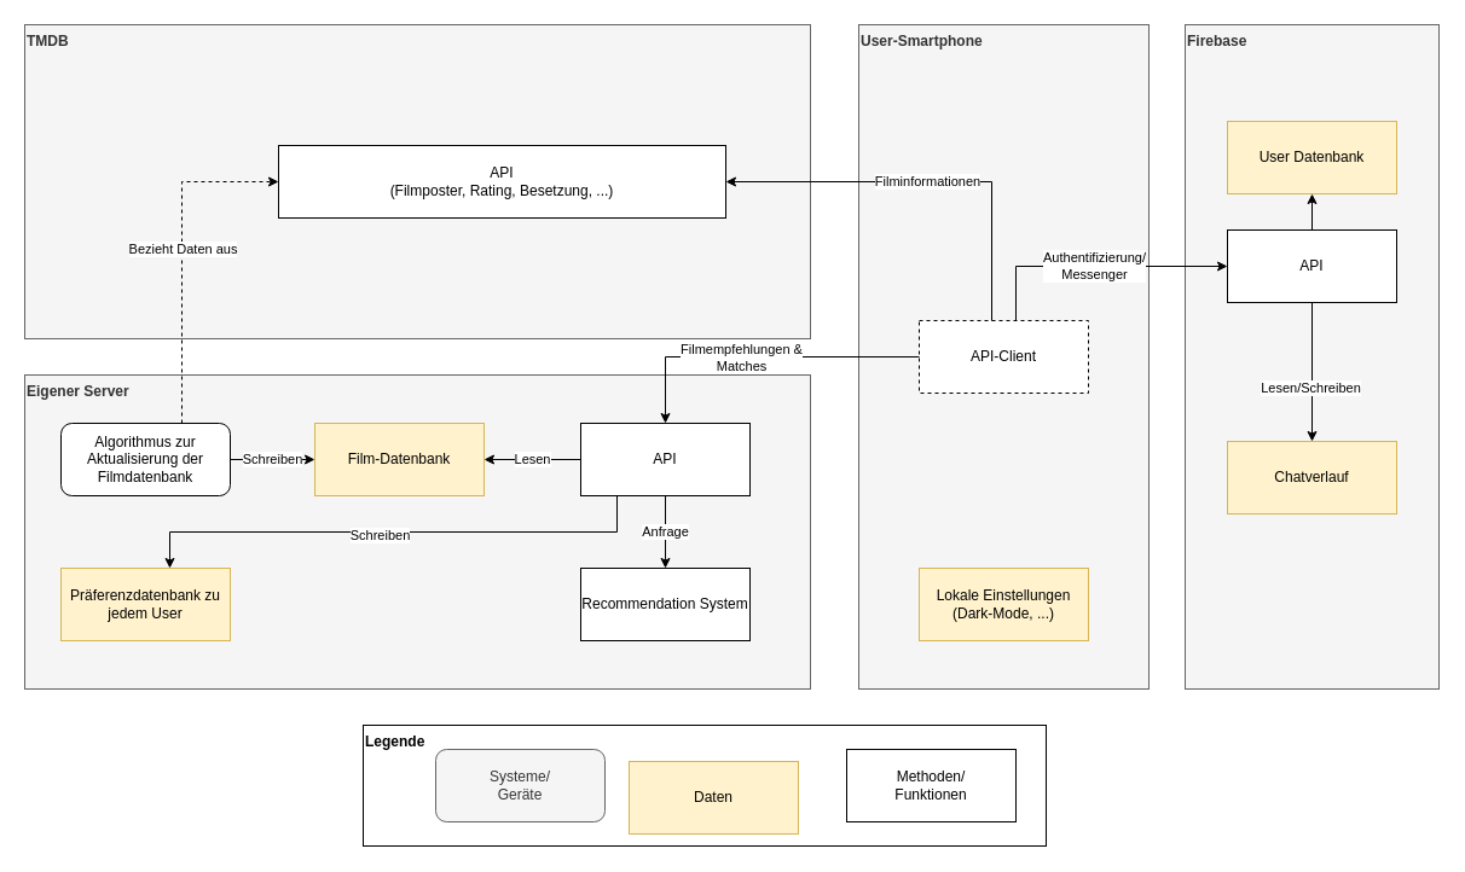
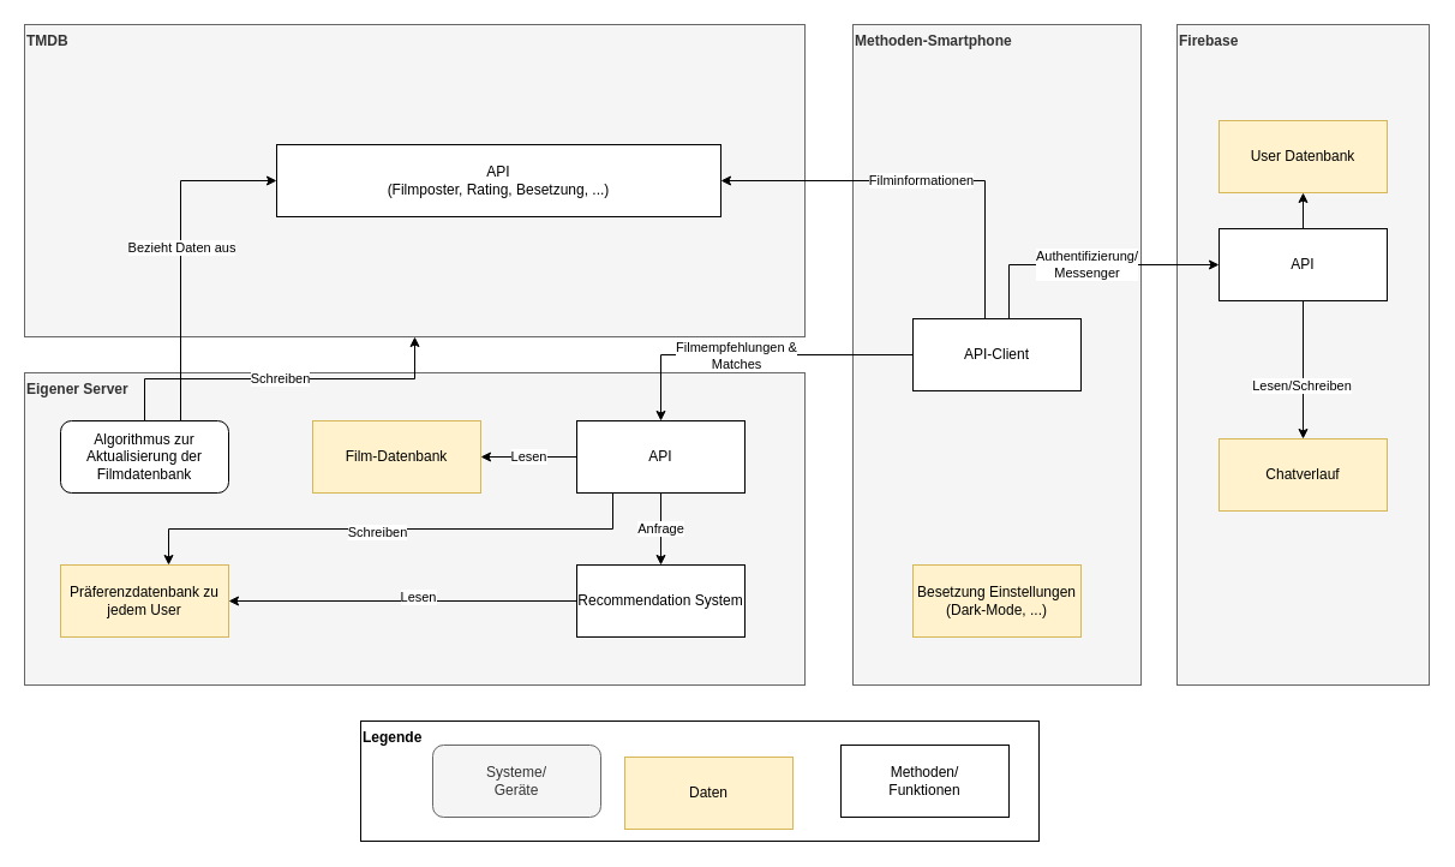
- <mxCell id="4" value="&lt;div&gt;&lt;b&gt;User-Smartphone&lt;br&gt;&lt;/b&gt;&lt;/div&gt;" style="rounded=0;whiteSpace=wrap;html=1;align=left;fillColor=#f5f5f5;strokeColor=#666666;fontColor=#333333;verticalAlign=top;labelPosition=center;verticalLabelPosition=middle;" vertex="1" parent="1"><mxGeometry x="710" y="20" width="240" height="550" as="geometry" /></mxCell>
+ <mxCell id="4" value="&lt;div&gt;&lt;b&gt;Methoden-Smartphone&lt;br&gt;&lt;/b&gt;&lt;/div&gt;" style="rounded=0;whiteSpace=wrap;html=1;align=left;fillColor=#f5f5f5;strokeColor=#666666;fontColor=#333333;verticalAlign=top;labelPosition=center;verticalLabelPosition=middle;" vertex="1" parent="1"><mxGeometry x="710" y="20" width="240" height="550" as="geometry" /></mxCell>
- <mxCell id="21" style="edgeStyle=orthogonalEdgeStyle;rounded=0;orthogonalLoop=1;jettySize=auto;html=1;entryX=0;entryY=0.5;entryDx=0;entryDy=0;startArrow=none;startFill=0;exitX=0.5;exitY=0;exitDx=0;exitDy=0;dashed=1;" edge="1" parent="1" source="36" target="19"><mxGeometry relative="1" as="geometry"><Array as="points"><mxPoint x="150" y="350" /><mxPoint x="150" y="150" /></Array></mxGeometry></mxCell>
+ <mxCell id="21" style="edgeStyle=orthogonalEdgeStyle;rounded=0;orthogonalLoop=1;jettySize=auto;html=1;entryX=0;entryY=0.5;entryDx=0;entryDy=0;startArrow=none;startFill=0;exitX=0.5;exitY=0;exitDx=0;exitDy=0;" edge="1" parent="1" source="36" target="19"><mxGeometry relative="1" as="geometry"><Array as="points"><mxPoint x="150" y="350" /><mxPoint x="150" y="150" /></Array></mxGeometry></mxCell>
- <mxCell id="17" value="API-Client" style="rounded=0;whiteSpace=wrap;html=1;dashed=1;" vertex="1" parent="1"><mxGeometry x="760" y="265" width="140" height="60" as="geometry" /></mxCell>
+ <mxCell id="17" value="API-Client" style="rounded=0;whiteSpace=wrap;html=1;" vertex="1" parent="1"><mxGeometry x="760" y="265" width="140" height="60" as="geometry" /></mxCell>
- <mxCell id="35" value="Schreiben" style="edgeStyle=orthogonalEdgeStyle;rounded=0;orthogonalLoop=1;jettySize=auto;html=1;entryX=0;entryY=0.5;entryDx=0;entryDy=0;startArrow=none;startFill=0;" edge="1" parent="1" source="36" target="5"><mxGeometry relative="1" as="geometry" /></mxCell>
+ <mxCell id="35" value="Schreiben" style="edgeStyle=orthogonalEdgeStyle;rounded=0;orthogonalLoop=1;jettySize=auto;html=1;startArrow=none;startFill=0;" edge="1" parent="1" source="36" target="18"><mxGeometry relative="1" as="geometry" /></mxCell>
+ <mxCell id="13" style="edgeStyle=orthogonalEdgeStyle;rounded=0;orthogonalLoop=1;jettySize=auto;html=1;startArrow=none;startFill=0;" edge="1" parent="1" source="15" target="12"><mxGeometry relative="1" as="geometry" /></mxCell>
+ <mxCell id="14" value="Lesen" style="edgeLabel;html=1;align=center;verticalAlign=middle;resizable=0;points=[];" vertex="1" connectable="0" parent="13"><mxGeometry x="-0.085" y="-4" relative="1" as="geometry"><mxPoint as="offset" /></mxGeometry></mxCell>
- <mxCell id="11" value="&lt;div&gt;Lokale Einstellungen&lt;/div&gt;&lt;div&gt;(Dark-Mode, ...)&lt;br&gt;&lt;/div&gt;" style="rounded=0;whiteSpace=wrap;html=1;fillColor=#fff2cc;strokeColor=#d6b656;" vertex="1" parent="1"><mxGeometry x="760" y="470" width="140" height="60" as="geometry" /></mxCell>
+ <mxCell id="11" value="&lt;div&gt;Besetzung Einstellungen&lt;/div&gt;&lt;div&gt;(Dark-Mode, ...)&lt;br&gt;&lt;/div&gt;" style="rounded=0;whiteSpace=wrap;html=1;fillColor=#fff2cc;strokeColor=#d6b656;" vertex="1" parent="1"><mxGeometry x="760" y="470" width="140" height="60" as="geometry" /></mxCell>
